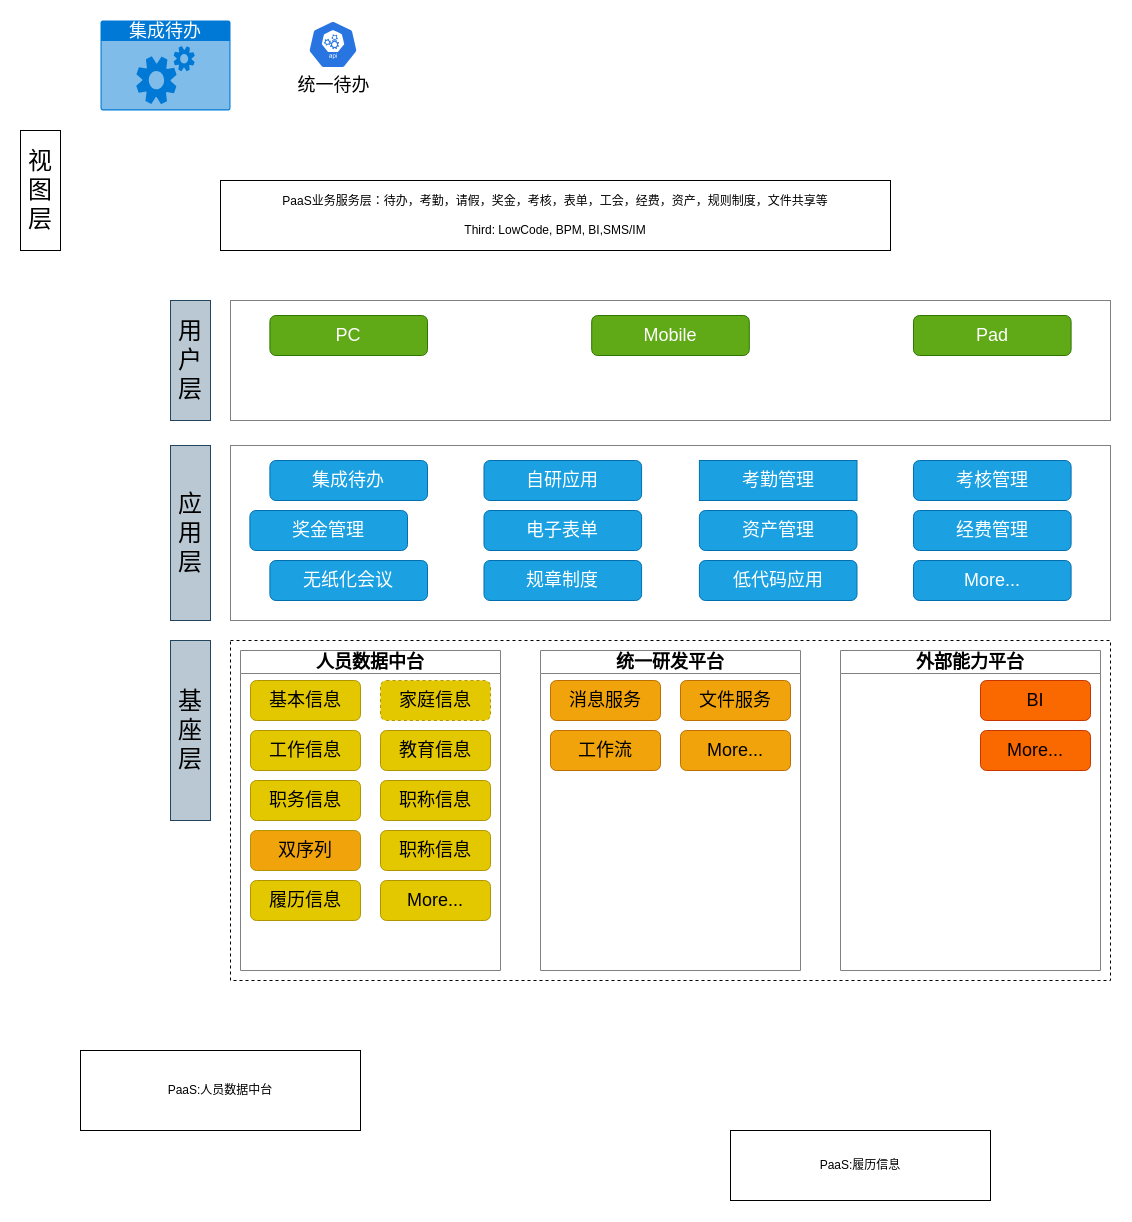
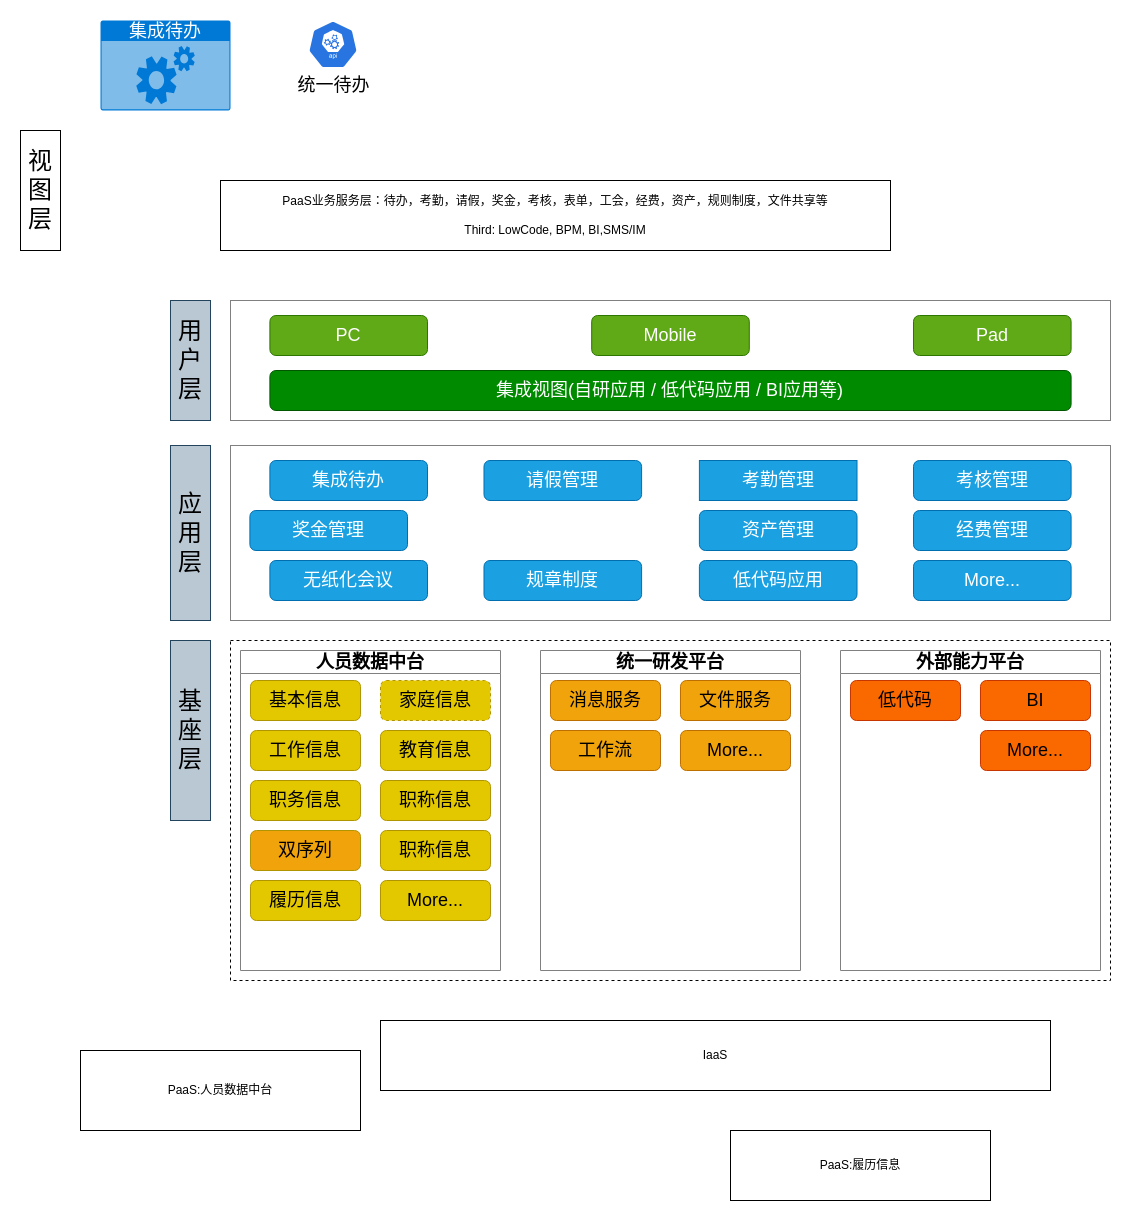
+ <mxCell id="32" value="&lt;font size=&quot;4&quot;&gt;集成视图(自研应用 / 低代码应用 / BI应用等)&lt;/font&gt;" style="rounded=1;whiteSpace=wrap;html=1;fillColor=#008a00;fontColor=#ffffff;strokeColor=#005700;" vertex="1" parent="27"><mxGeometry x="39.403" y="70" width="801.194" height="40" as="geometry" /></mxCell>
- <mxCell id="15" value="&lt;font size=&quot;4&quot;&gt;自研应用&lt;/font&gt;" style="rounded=1;whiteSpace=wrap;html=1;fillColor=#1ba1e2;fontColor=#ffffff;strokeColor=#006EAF;" vertex="1" parent="12"><mxGeometry x="253.493" y="15" width="157.612" height="40" as="geometry" /></mxCell>
+ <mxCell id="15" value="&lt;font size=&quot;4&quot;&gt;请假管理&lt;/font&gt;" style="rounded=1;whiteSpace=wrap;html=1;fillColor=#1ba1e2;fontColor=#ffffff;strokeColor=#006EAF;" vertex="1" parent="12"><mxGeometry x="253.493" y="15" width="157.612" height="40" as="geometry" /></mxCell>
- <mxCell id="19" value="&lt;font size=&quot;4&quot;&gt;电子表单&lt;/font&gt;" style="rounded=1;whiteSpace=wrap;html=1;fillColor=#1ba1e2;fontColor=#ffffff;strokeColor=#006EAF;" vertex="1" parent="12"><mxGeometry x="253.493" y="65" width="157.612" height="40" as="geometry" /></mxCell>
+ <mxCell id="45" value="&lt;font size=&quot;4&quot;&gt;低代码&lt;/font&gt;" style="rounded=1;whiteSpace=wrap;html=1;fillColor=#fa6800;fontColor=#000000;strokeColor=#C73500;" vertex="1" parent="1"><mxGeometry x="850" y="680" width="110" height="40" as="geometry" /></mxCell>
+ <mxCell id="5" value="IaaS" style="rounded=0;whiteSpace=wrap;html=1;" parent="1" vertex="1"><mxGeometry x="380" y="1020" width="670" height="70" as="geometry" /></mxCell>
